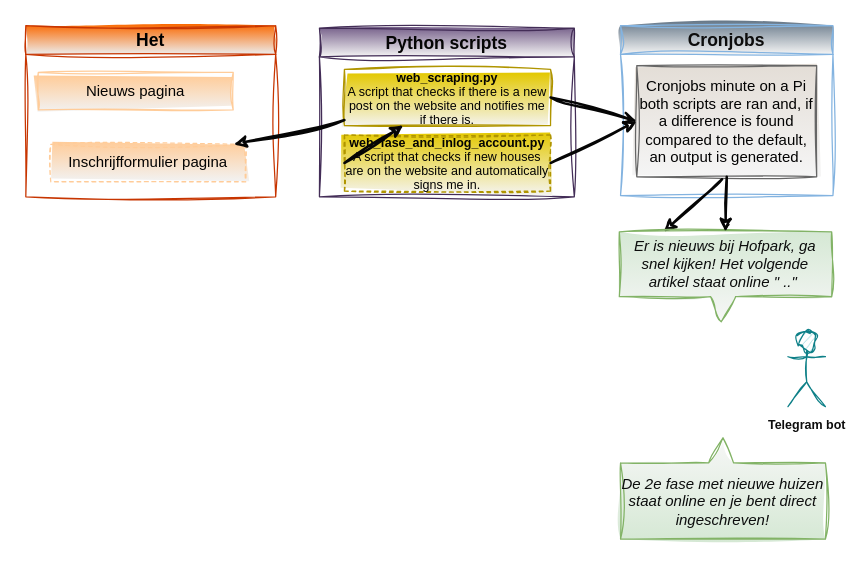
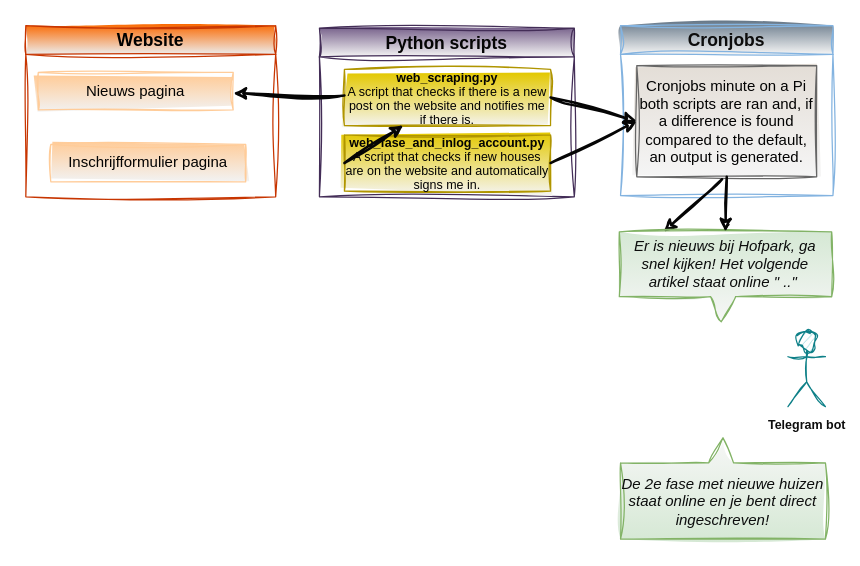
- <mxCell id="3" value="Het" style="swimlane;whiteSpace=wrap;html=1;fillColor=#fa6800;strokeColor=#C73500;sketch=1;curveFitting=1;jiggle=2;gradientDirection=south;swimlaneFillColor=none;fontColor=#000000;gradientColor=#EDEDED;startSize=23;fontSize=14;" parent="1" vertex="1"><mxGeometry x="20" y="20" width="200" height="137" as="geometry"><mxRectangle x="90" y="55" width="90" height="30" as="alternateBounds" /></mxGeometry></mxCell>
+ <mxCell id="3" value="Website" style="swimlane;whiteSpace=wrap;html=1;fillColor=#fa6800;strokeColor=#C73500;sketch=1;curveFitting=1;jiggle=2;gradientDirection=south;swimlaneFillColor=none;fontColor=#000000;gradientColor=#EDEDED;startSize=23;fontSize=14;" parent="1" vertex="1"><mxGeometry x="20" y="20" width="200" height="137" as="geometry"><mxRectangle x="90" y="55" width="90" height="30" as="alternateBounds" /></mxGeometry></mxCell>
- <mxCell id="15" style="edgeStyle=none;html=1;strokeColor=#050505;strokeWidth=2;fontSize=10;fontColor=#0c0d0d;fillColor=#6d8764;entryX=0;entryY=0.5;entryDx=0;entryDy=0;sketch=1;curveFitting=1;jiggle=2;exitX=1;exitY=0.5;exitDx=0;exitDy=0;endArrow=open;" parent="1" source="7" target="10" edge="1"><mxGeometry relative="1" as="geometry"><mxPoint x="500" y="70" as="targetPoint" /></mxGeometry></mxCell>
+ <mxCell id="15" style="edgeStyle=none;html=1;strokeColor=#050505;strokeWidth=2;fontSize=10;fontColor=#0c0d0d;fillColor=#6d8764;entryX=0;entryY=0.5;entryDx=0;entryDy=0;sketch=1;curveFitting=1;jiggle=2;exitX=1;exitY=0.5;exitDx=0;exitDy=0;" parent="1" source="7" target="10" edge="1"><mxGeometry relative="1" as="geometry"><mxPoint x="500" y="70" as="targetPoint" /></mxGeometry></mxCell>
- <mxCell id="11" style="edgeStyle=none;html=1;strokeColor=#050505;strokeWidth=2;fontSize=10;fontColor=#5498F0;fillColor=#6d8764;sketch=1;curveFitting=1;jiggle=2;" parent="1" source="7" target="4" edge="1"><mxGeometry relative="1" as="geometry"><mxPoint x="198" y="73" as="targetPoint" /></mxGeometry></mxCell>
+ <mxCell id="11" style="edgeStyle=none;html=1;strokeColor=#050505;strokeWidth=2;fontSize=10;fontColor=#5498F0;fillColor=#6d8764;sketch=1;curveFitting=1;jiggle=2;" parent="1" source="7" target="5" edge="1"><mxGeometry relative="1" as="geometry"><mxPoint x="198" y="73" as="targetPoint" /></mxGeometry></mxCell>
- <mxCell id="4" value="&lt;font color=&quot;#030303&quot; style=&quot;font-size: 12px;&quot;&gt;Inschrijfformulier pagina&lt;/font&gt;" style="rounded=0;whiteSpace=wrap;html=1;fillColor=#FFCC99;fontSize=12;fontStyle=0;sketch=1;curveFitting=1;jiggle=2;gradientColor=#F2F2F2;strokeColor=#FFCC99;dashed=1;" parent="3" vertex="1"><mxGeometry x="20" y="95" width="156" height="30" as="geometry" /></mxCell>
+ <mxCell id="4" value="&lt;font color=&quot;#030303&quot; style=&quot;font-size: 12px;&quot;&gt;Inschrijfformulier pagina&lt;/font&gt;" style="rounded=0;whiteSpace=wrap;html=1;fillColor=#FFCC99;fontSize=12;fontStyle=0;sketch=1;curveFitting=1;jiggle=2;gradientColor=#F2F2F2;strokeColor=#FFCC99;" parent="3" vertex="1"><mxGeometry x="20" y="95" width="156" height="30" as="geometry" /></mxCell>
- <mxCell id="8" value="&lt;p style=&quot;line-height: 110%; font-size: 10px;&quot;&gt;&lt;font style=&quot;font-size: 10px;&quot; color=&quot;#030303&quot;&gt;&lt;b style=&quot;font-size: 10px;&quot;&gt;web_fase_and_inlog_account.py &lt;br style=&quot;font-size: 10px;&quot;&gt;&lt;/b&gt;A script that checks if new houses are on the website and automatically signs me in.&lt;/font&gt;&lt;/p&gt;" style="rounded=0;whiteSpace=wrap;html=1;fillColor=#e3c800;fontColor=#000000;strokeColor=#B09500;align=center;fontSize=10;spacing=2;sketch=1;curveFitting=1;jiggle=2;gradientColor=#F5F5F5;dashed=1;" parent="6" vertex="1"><mxGeometry x="20" y="85.5" width="165" height="45" as="geometry" /></mxCell>
+ <mxCell id="8" value="&lt;p style=&quot;line-height: 110%; font-size: 10px;&quot;&gt;&lt;font style=&quot;font-size: 10px;&quot; color=&quot;#030303&quot;&gt;&lt;b style=&quot;font-size: 10px;&quot;&gt;web_fase_and_inlog_account.py &lt;br style=&quot;font-size: 10px;&quot;&gt;&lt;/b&gt;A script that checks if new houses are on the website and automatically signs me in.&lt;/font&gt;&lt;/p&gt;" style="rounded=0;whiteSpace=wrap;html=1;fillColor=#e3c800;fontColor=#000000;strokeColor=#B09500;align=center;fontSize=10;spacing=2;sketch=1;curveFitting=1;jiggle=2;gradientColor=#F5F5F5;" parent="6" vertex="1"><mxGeometry x="20" y="85.5" width="165" height="45" as="geometry" /></mxCell>
